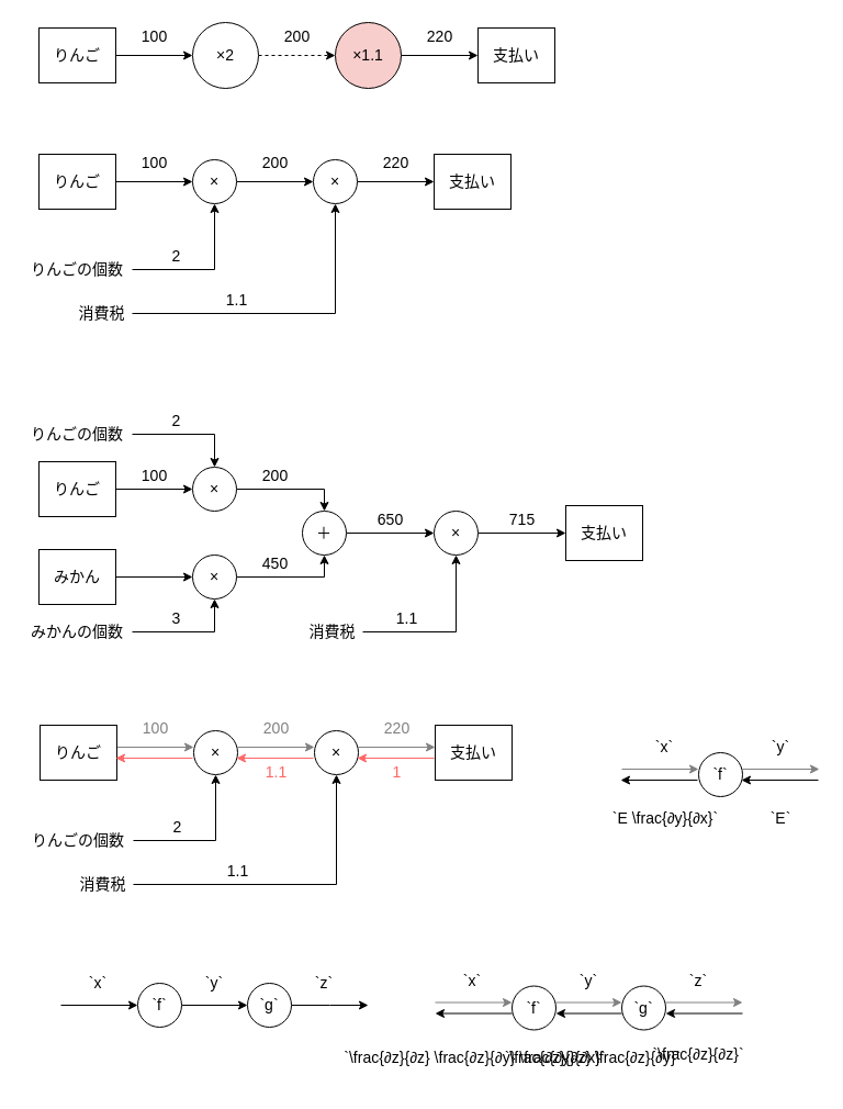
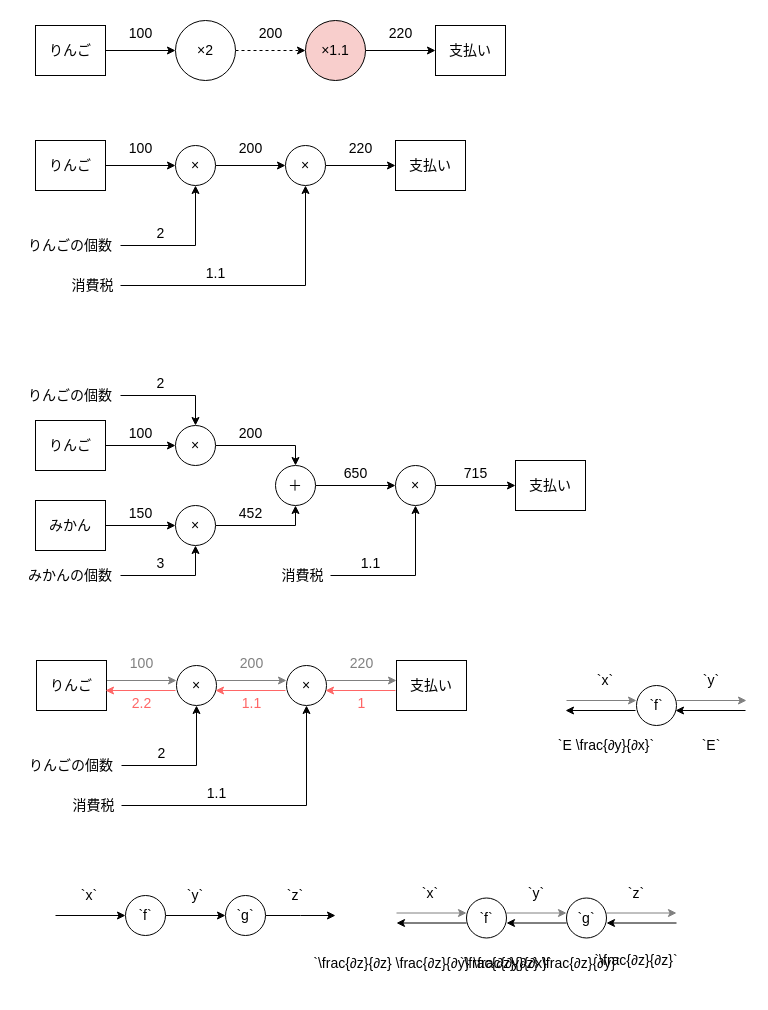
- <mxCell id="54" value="450" style="text;html=1;resizable=0;points=[];autosize=1;align=center;verticalAlign=middle;spacingTop=-4;fontSize=14;" parent="1" vertex="1"><mxGeometry x="230" y="505" width="40" height="20" as="geometry" /></mxCell>
+ <mxCell id="54" value="452" style="text;html=1;resizable=0;points=[];autosize=1;align=center;verticalAlign=middle;spacingTop=-4;fontSize=14;" parent="1" vertex="1"><mxGeometry x="230" y="505" width="40" height="20" as="geometry" /></mxCell>
+ <mxCell id="53" value="150" style="text;html=1;resizable=0;points=[];autosize=1;align=center;verticalAlign=middle;spacingTop=-4;fontSize=14;" parent="1" vertex="1"><mxGeometry x="120" y="505" width="40" height="20" as="geometry" /></mxCell>
+ <mxCell id="77" value="2.2" style="text;html=1;resizable=0;points=[];autosize=1;align=center;verticalAlign=middle;spacingTop=-4;fontSize=14;fontColor=#FF6666;" parent="1" vertex="1"><mxGeometry x="126" y="695" width="30" height="20" as="geometry" /></mxCell>
